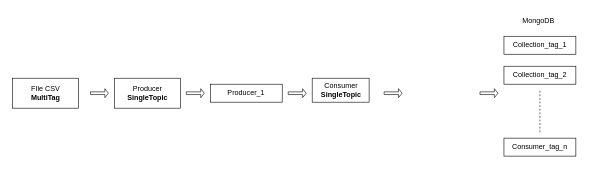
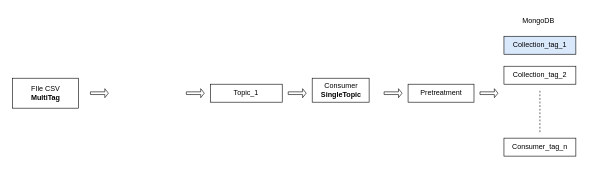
- <mxCell id="6" value="Collection_tag_1" style="rounded=0;whiteSpace=wrap;html=1;" vertex="1" parent="1"><mxGeometry x="840" y="60" width="120" height="30" as="geometry" /></mxCell>
+ <mxCell id="6" value="Collection_tag_1" style="rounded=0;whiteSpace=wrap;html=1;fillColor=#dae8fc;" vertex="1" parent="1"><mxGeometry x="840" y="60" width="120" height="30" as="geometry" /></mxCell>
- <mxCell id="2" value="Producer&lt;br&gt;&lt;b&gt;SingleTopic&lt;/b&gt;" style="html=1;" vertex="1" parent="1"><mxGeometry x="190" y="130" width="110" height="50" as="geometry" /></mxCell>
- <mxCell id="15" value="Producer_1" style="rounded=0;whiteSpace=wrap;html=1;" vertex="1" parent="1"><mxGeometry x="350" y="140" width="120" height="30" as="geometry" /></mxCell>
+ <mxCell id="15" value="Topic_1" style="rounded=0;whiteSpace=wrap;html=1;" vertex="1" parent="1"><mxGeometry x="350" y="140" width="120" height="30" as="geometry" /></mxCell>
+ <mxCell id="5" value="Pretreatment" style="html=1;" vertex="1" parent="1"><mxGeometry x="680" y="140" width="110" height="30" as="geometry" /></mxCell>
